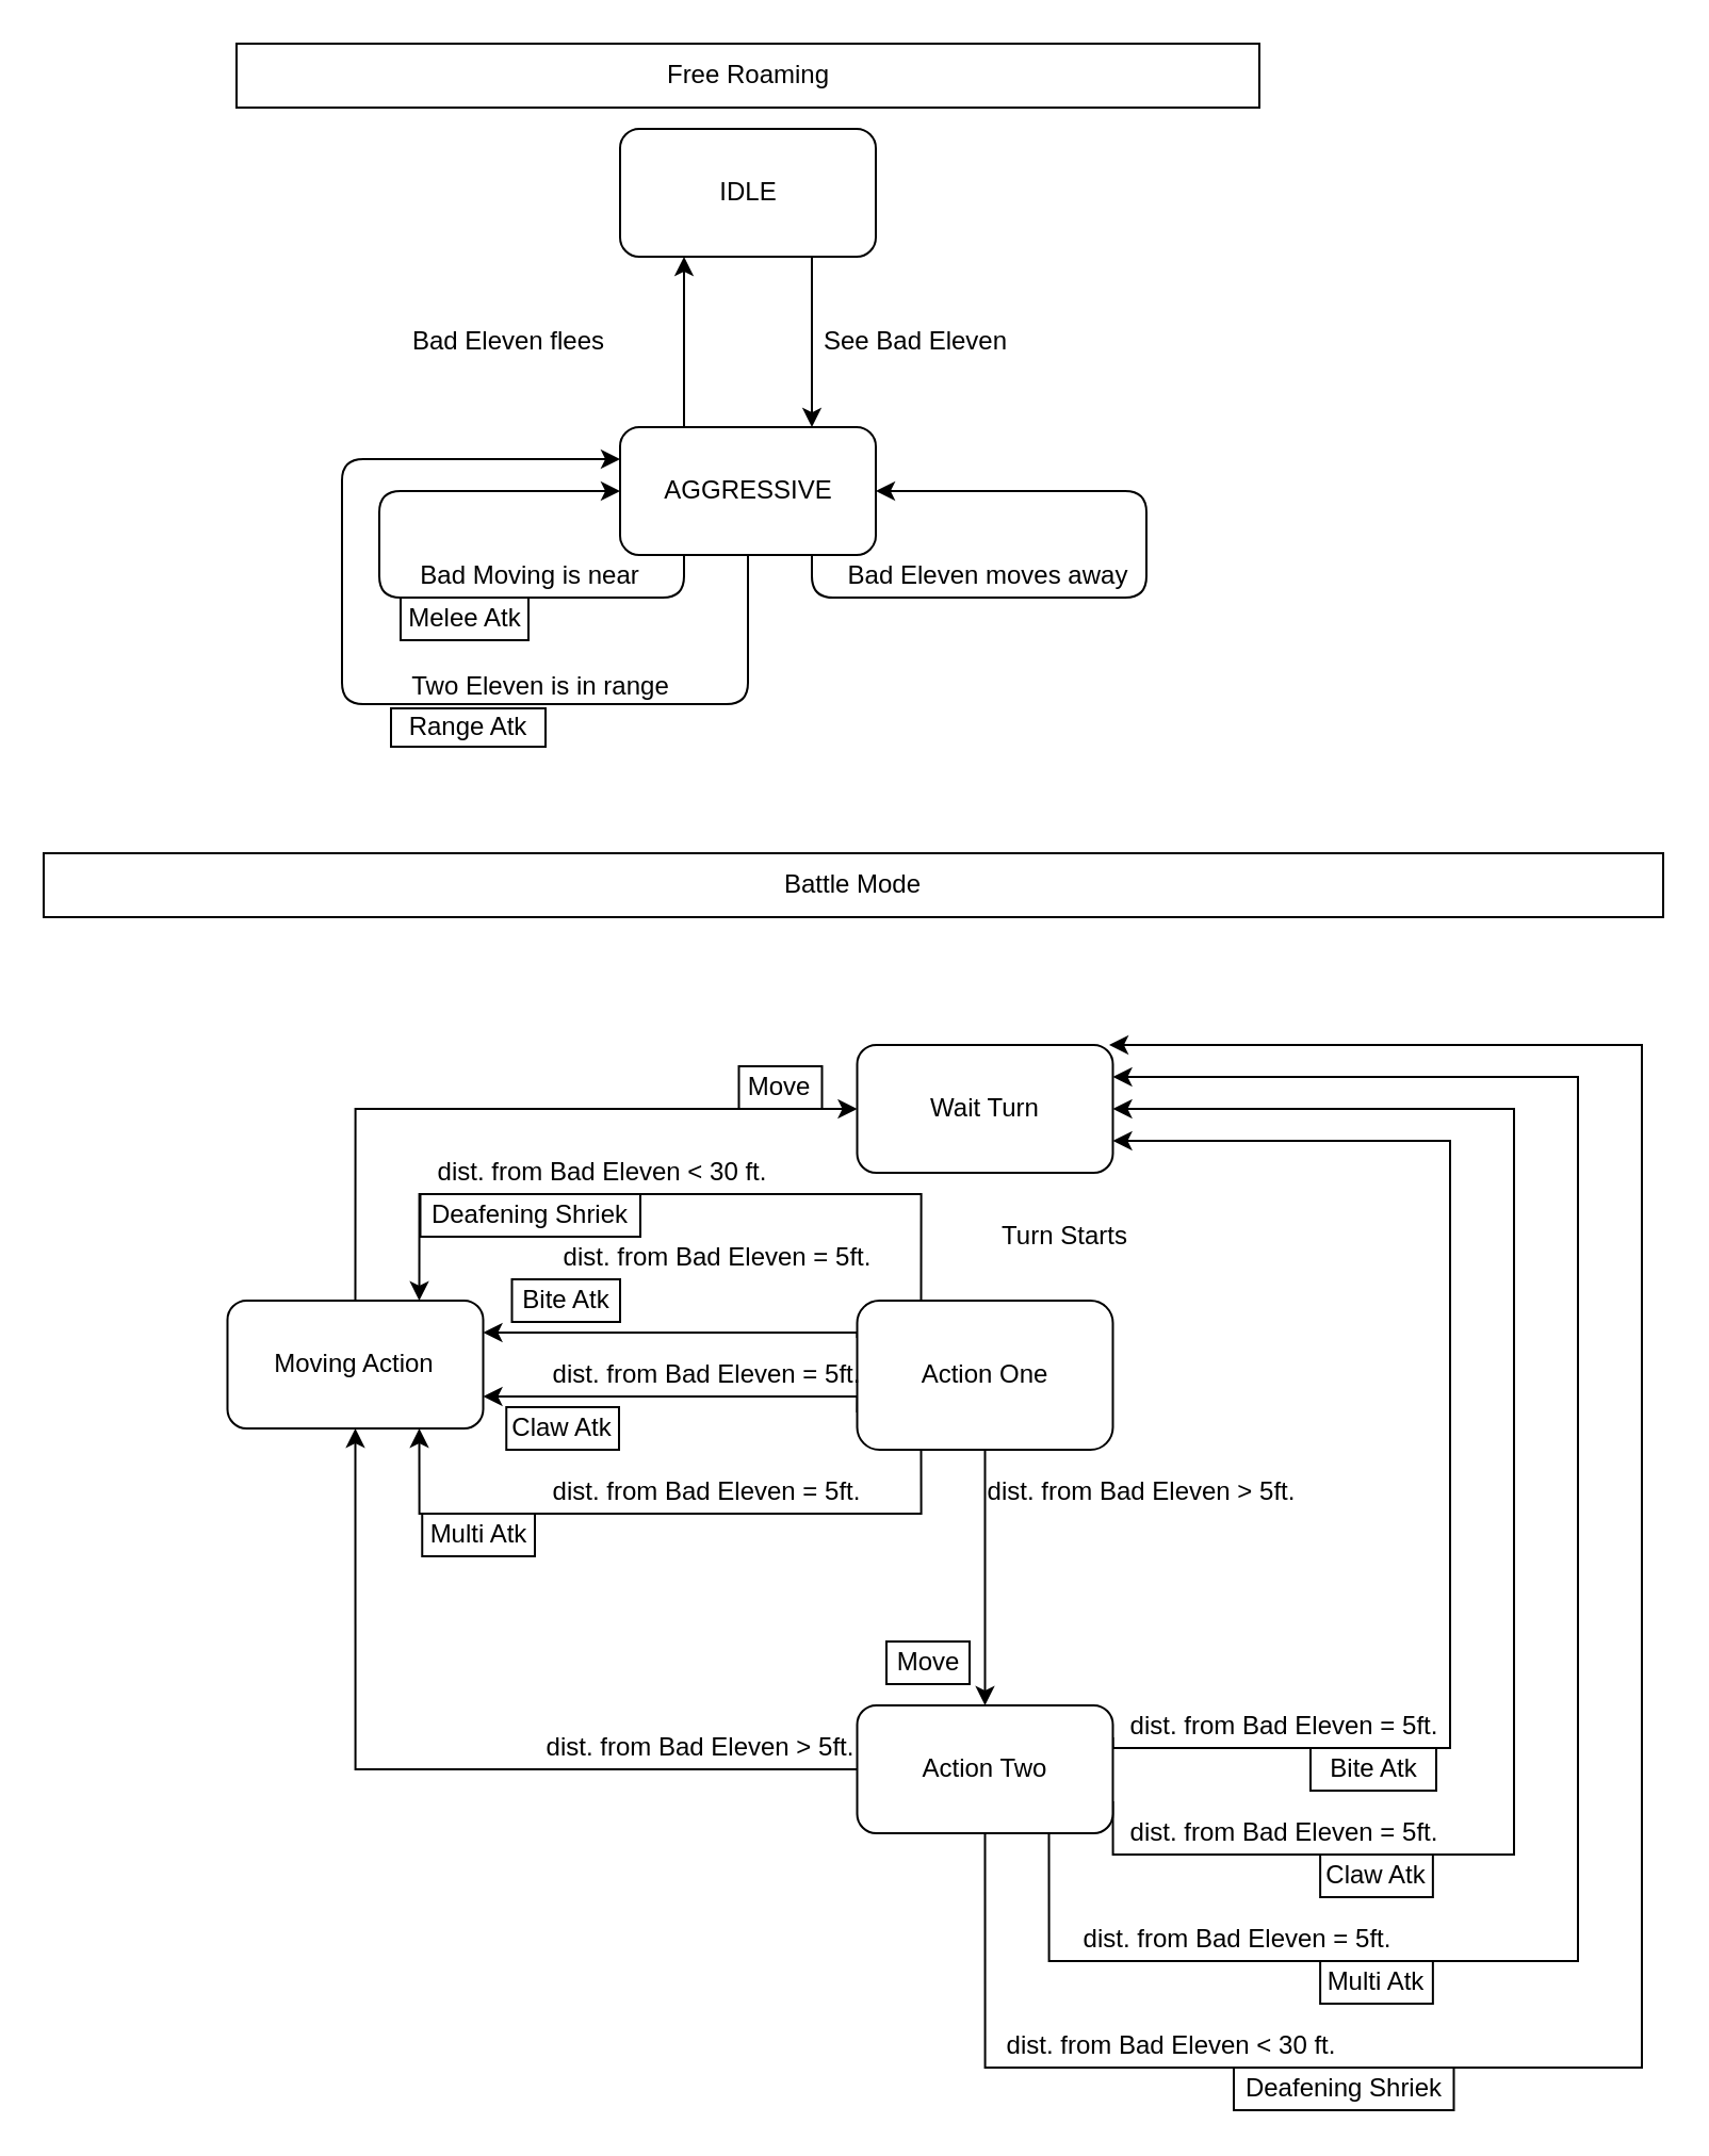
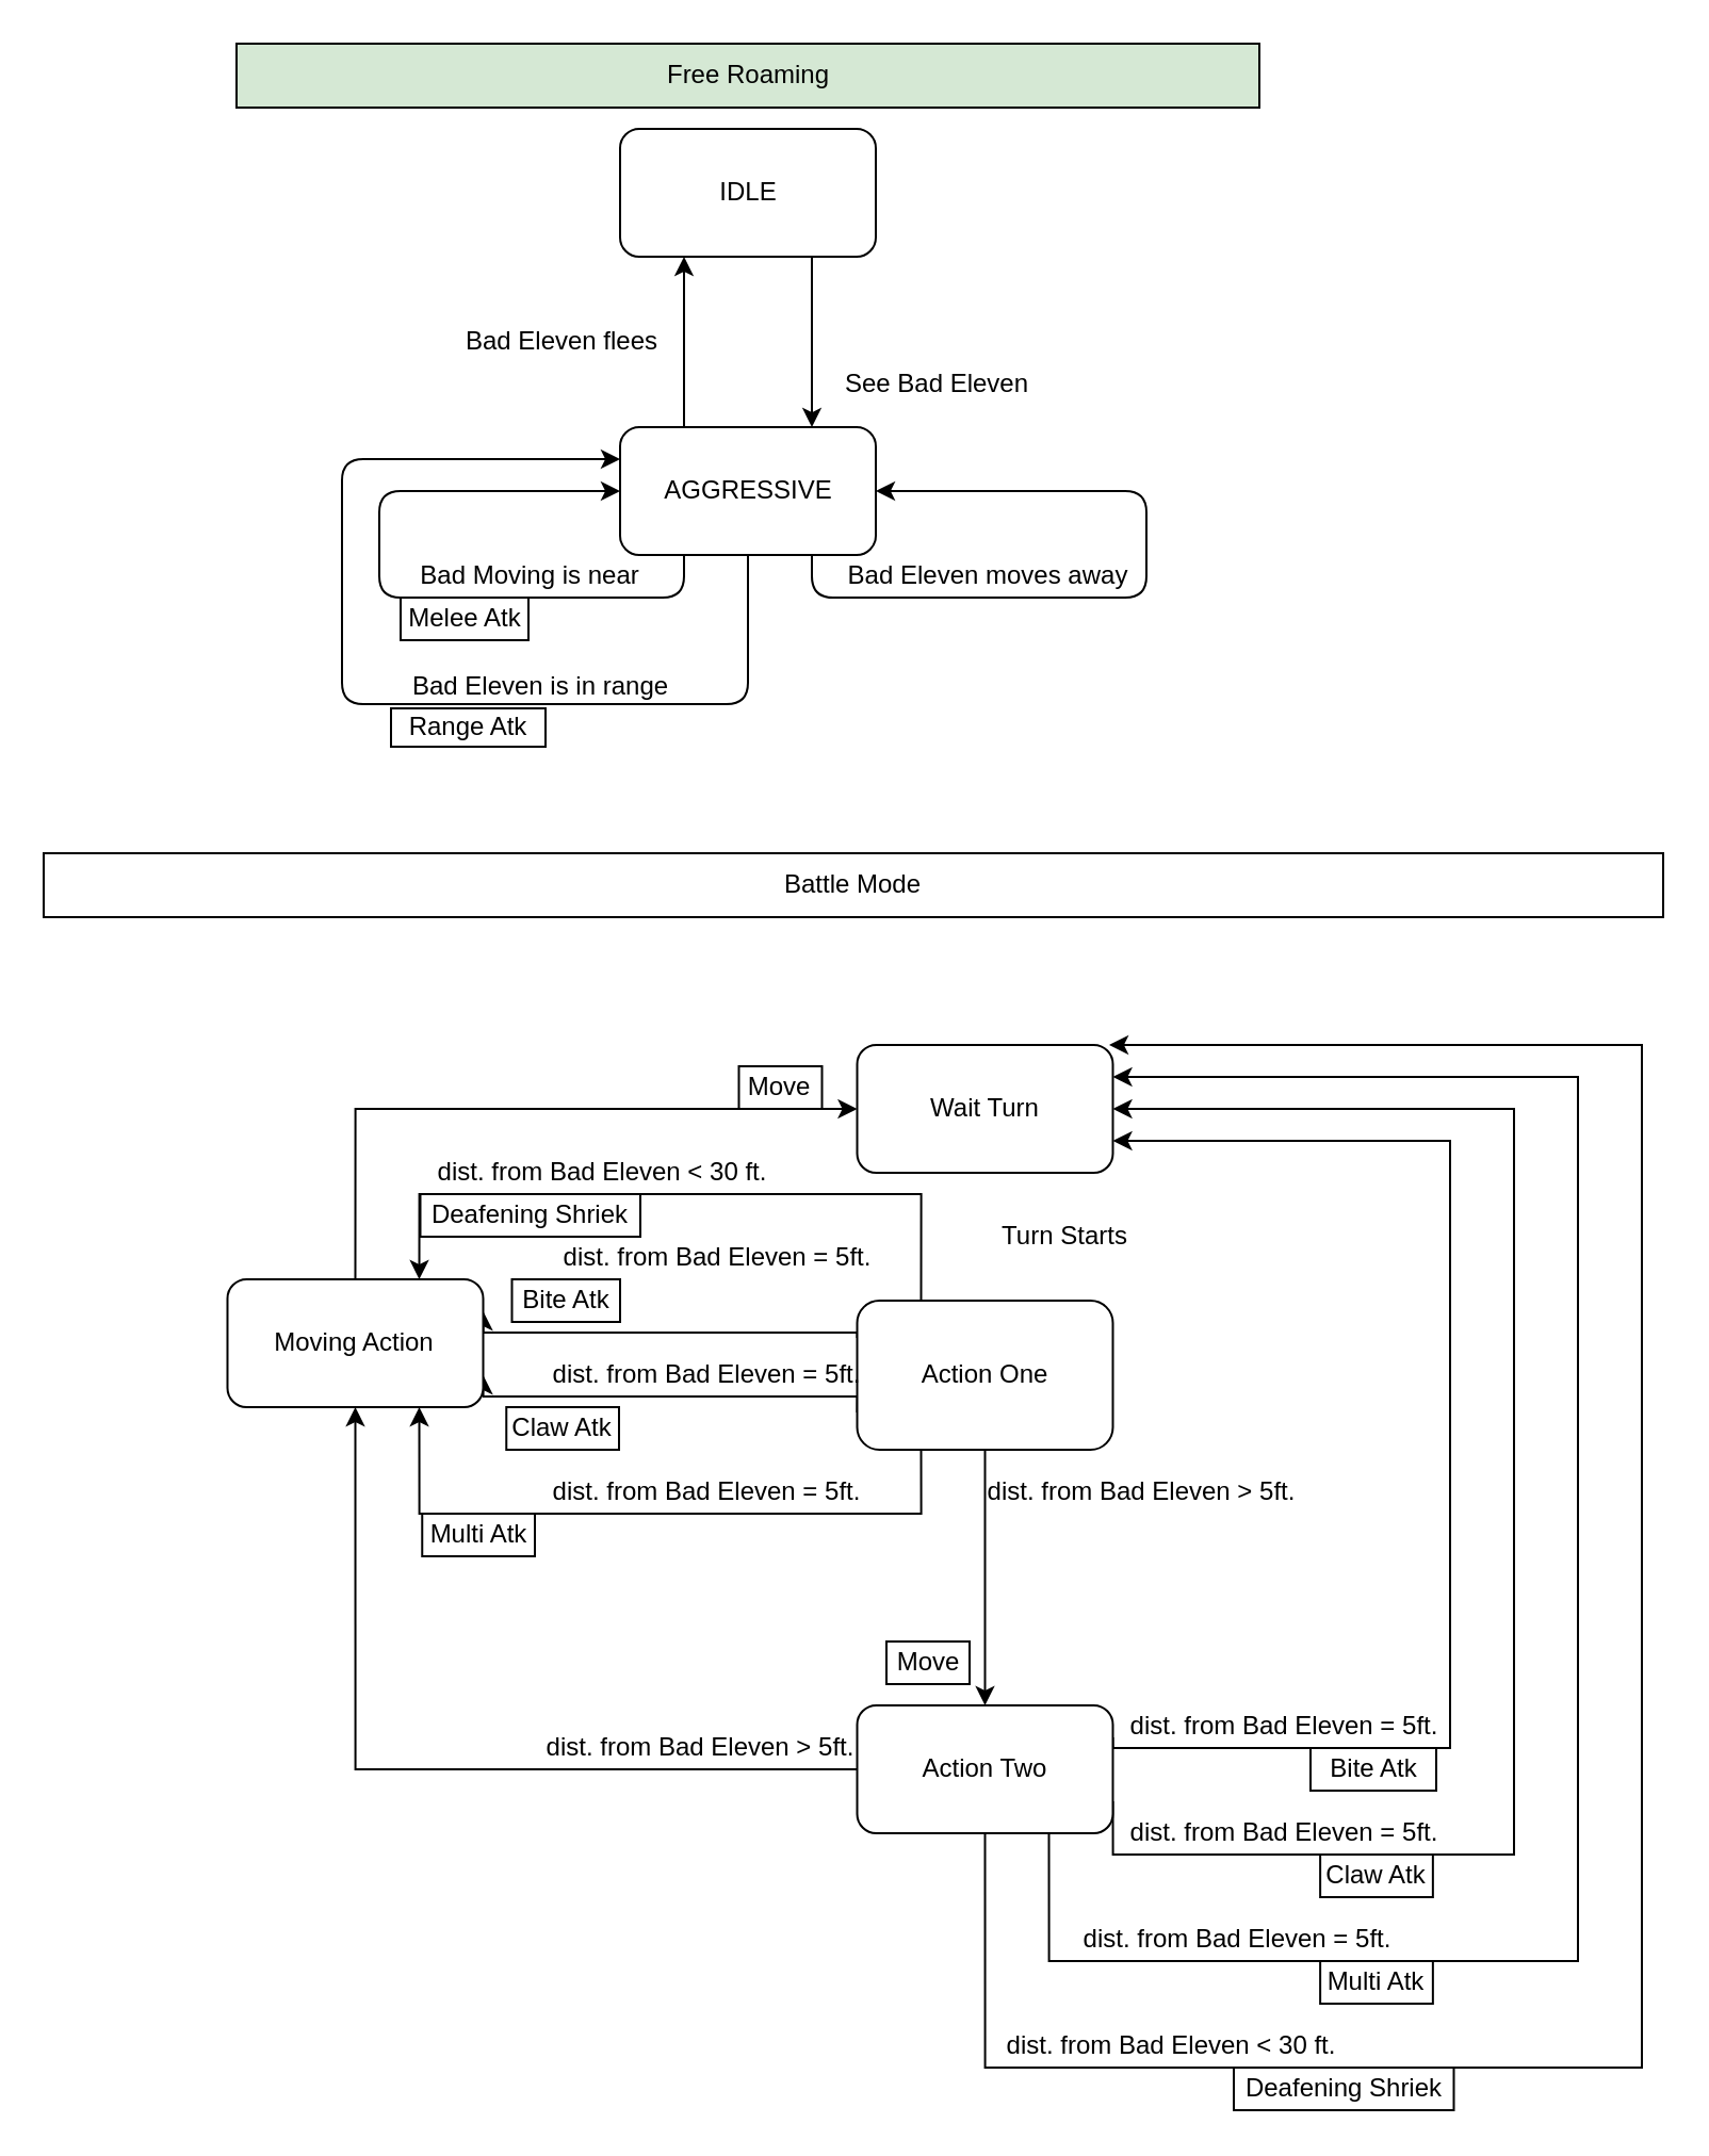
- <mxCell id="13" value="Free Roaming" style="rounded=0;whiteSpace=wrap;html=1;" parent="1" vertex="1"><mxGeometry x="110.5" y="20" width="480" height="30" as="geometry" /></mxCell>
+ <mxCell id="13" value="Free Roaming" style="rounded=0;whiteSpace=wrap;html=1;fillColor=#d5e8d4;" parent="1" vertex="1"><mxGeometry x="110.5" y="20" width="480" height="30" as="geometry" /></mxCell>
- <mxCell id="7" value="Bad Eleven flees" style="text;html=1;align=center;verticalAlign=middle;resizable=0;points=[];autosize=1;" parent="1" vertex="1"><mxGeometry x="182.5" y="150" width="110" height="20" as="geometry" /></mxCell>
+ <mxCell id="7" value="Bad Eleven flees" style="text;html=1;align=center;verticalAlign=middle;resizable=0;points=[];autosize=1;" parent="1" vertex="1"><mxGeometry x="207.5" y="150" width="110" height="20" as="geometry" /></mxCell>
- <mxCell id="6" value="See Bad Eleven" style="text;html=1;align=center;verticalAlign=middle;resizable=0;points=[];autosize=1;" parent="1" vertex="1"><mxGeometry x="378.5" y="150" width="100" height="20" as="geometry" /></mxCell>
+ <mxCell id="6" value="See Bad Eleven" style="text;html=1;align=center;verticalAlign=middle;resizable=0;points=[];autosize=1;" parent="1" vertex="1"><mxGeometry x="388.5" y="170" width="100" height="20" as="geometry" /></mxCell>
- <mxCell id="52" value="Two Eleven is in range" style="text;html=1;align=center;verticalAlign=middle;resizable=0;points=[];autosize=1;" parent="1" vertex="1"><mxGeometry x="183" y="312" width="140" height="20" as="geometry" /></mxCell>
+ <mxCell id="52" value="Bad Eleven is in range" style="text;html=1;align=center;verticalAlign=middle;resizable=0;points=[];autosize=1;" parent="1" vertex="1"><mxGeometry x="183" y="312" width="140" height="20" as="geometry" /></mxCell>
- <mxCell id="24" value="Moving Action" style="rounded=1;whiteSpace=wrap;html=1;" parent="1" vertex="1"><mxGeometry x="106.25" y="610" width="120" height="60" as="geometry" /></mxCell>
+ <mxCell id="24" value="Moving Action" style="rounded=1;whiteSpace=wrap;html=1;" parent="1" vertex="1"><mxGeometry x="106.25" y="600" width="120" height="60" as="geometry" /></mxCell>
